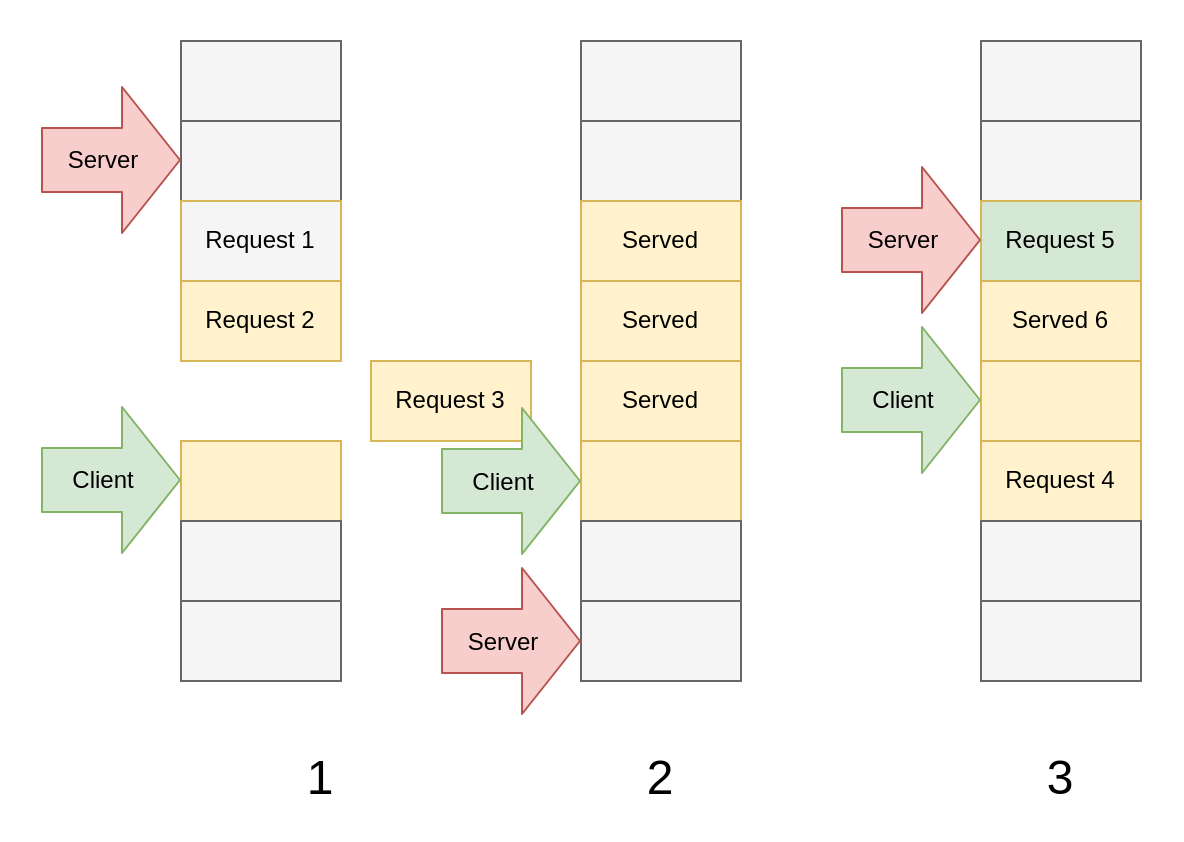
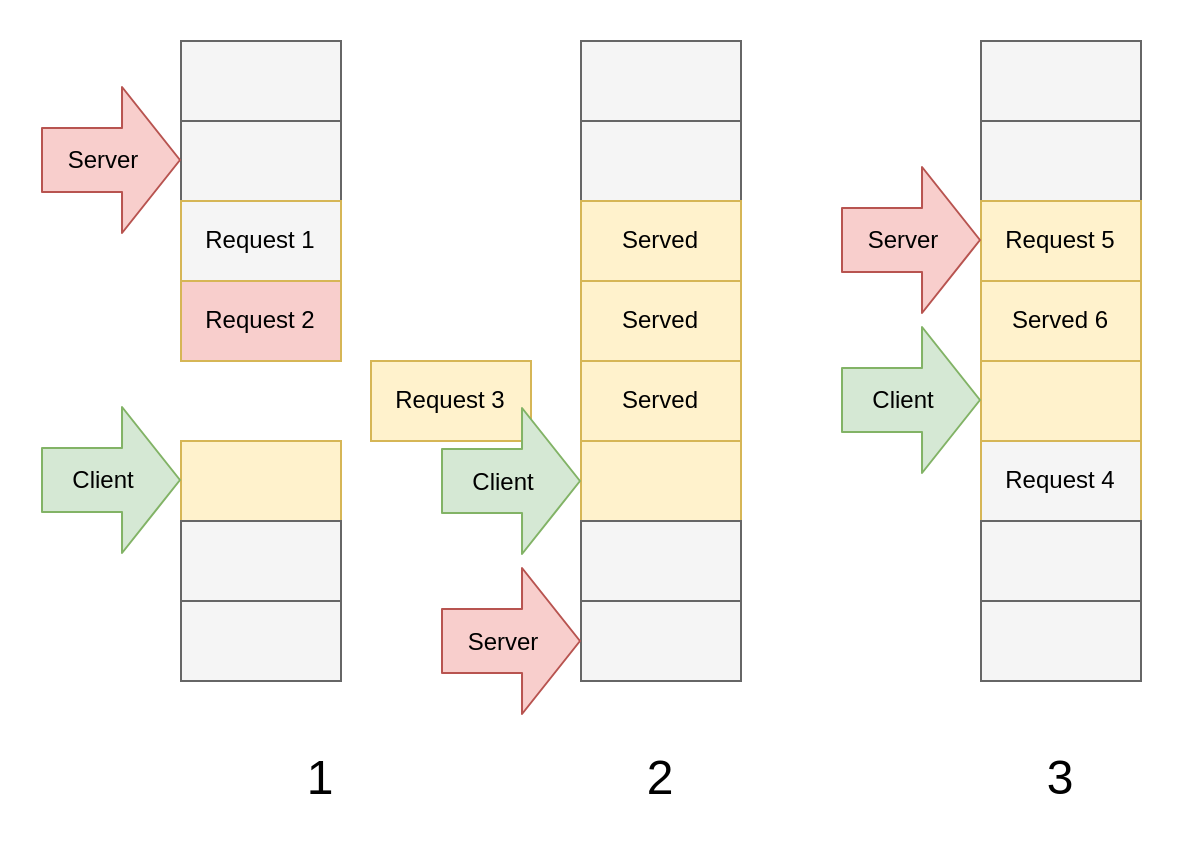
- <mxCell id="20" value="Request 5" style="rounded=0;whiteSpace=wrap;html=1;fillColor=#d5e8d4;strokeColor=#d6b656;" vertex="1" parent="1"><mxGeometry x="490" y="100" width="80" height="40" as="geometry" /></mxCell>
+ <mxCell id="20" value="Request 5" style="rounded=0;whiteSpace=wrap;html=1;fillColor=#fff2cc;strokeColor=#d6b656;" vertex="1" parent="1"><mxGeometry x="490" y="100" width="80" height="40" as="geometry" /></mxCell>
- <mxCell id="5" value="Request 2" style="rounded=0;whiteSpace=wrap;html=1;fillColor=#fff2cc;strokeColor=#d6b656;" vertex="1" parent="1"><mxGeometry x="90" y="140" width="80" height="40" as="geometry" /></mxCell>
+ <mxCell id="5" value="Request 2" style="rounded=0;whiteSpace=wrap;html=1;fillColor=#f8cecc;strokeColor=#d6b656;" vertex="1" parent="1"><mxGeometry x="90" y="140" width="80" height="40" as="geometry" /></mxCell>
- <mxCell id="23" value="Request 4" style="rounded=0;whiteSpace=wrap;html=1;fillColor=#fff2cc;strokeColor=#d6b656;" vertex="1" parent="1"><mxGeometry x="490" y="220" width="80" height="40" as="geometry" /></mxCell>
+ <mxCell id="23" value="Request 4" style="rounded=0;whiteSpace=wrap;html=1;fillColor=#f5f5f5;strokeColor=#d6b656;" vertex="1" parent="1"><mxGeometry x="490" y="220" width="80" height="40" as="geometry" /></mxCell>
